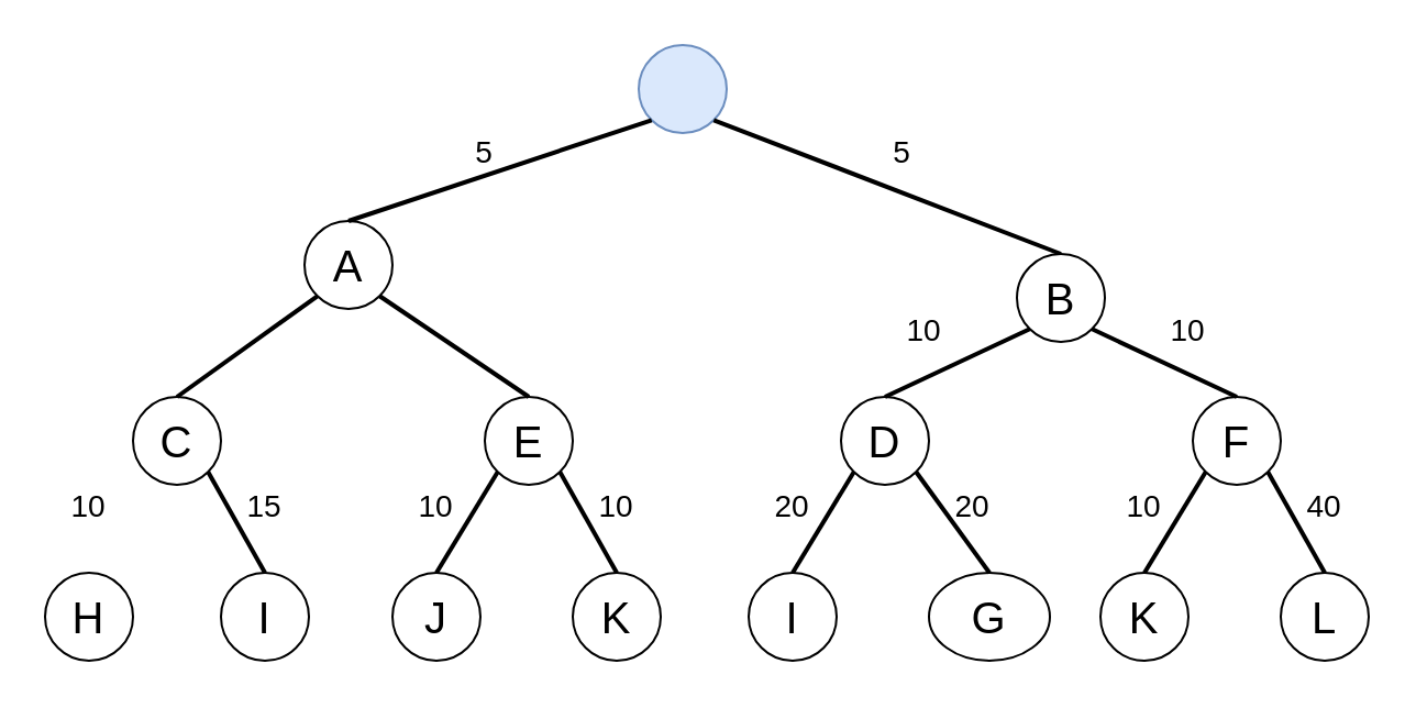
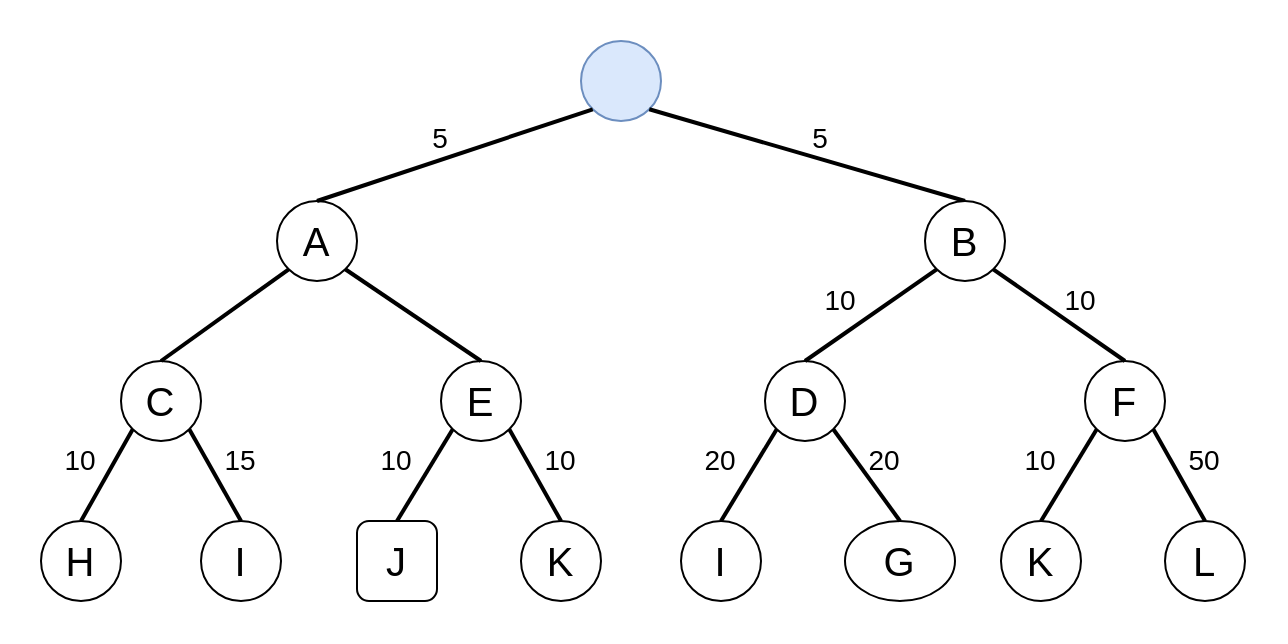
- <mxCell id="26" value="&lt;font style=&quot;font-size: 20px&quot;&gt;B&lt;/font&gt;" style="ellipse;whiteSpace=wrap;html=1;aspect=fixed;" vertex="1" parent="1"><mxGeometry x="462" y="115" width="40" height="40" as="geometry" /></mxCell>
+ <mxCell id="26" value="&lt;font style=&quot;font-size: 20px&quot;&gt;B&lt;/font&gt;" style="ellipse;whiteSpace=wrap;html=1;aspect=fixed;" vertex="1" parent="1"><mxGeometry x="462" y="100" width="40" height="40" as="geometry" /></mxCell>
- <mxCell id="38" value="&lt;font style=&quot;font-size: 14px&quot;&gt;40&lt;/font&gt;" style="text;html=1;strokeColor=none;fillColor=none;align=center;verticalAlign=middle;whiteSpace=wrap;rounded=0;" vertex="1" parent="1"><mxGeometry x="582" y="220" width="40" height="20" as="geometry" /></mxCell>
+ <mxCell id="38" value="&lt;font style=&quot;font-size: 14px&quot;&gt;50&lt;/font&gt;" style="text;html=1;strokeColor=none;fillColor=none;align=center;verticalAlign=middle;whiteSpace=wrap;rounded=0;" vertex="1" parent="1"><mxGeometry x="582" y="220" width="40" height="20" as="geometry" /></mxCell>
+ <mxCell id="9" value="" style="endArrow=none;html=1;strokeWidth=2;entryX=0;entryY=1;entryDx=0;entryDy=0;exitX=0.5;exitY=0;exitDx=0;exitDy=0;" edge="1" parent="1" source="7" target="6"><mxGeometry width="50" height="50" relative="1" as="geometry"><mxPoint x="-30" y="270" as="sourcePoint" /><mxPoint x="20" y="220" as="targetPoint" /></mxGeometry></mxCell>
- <mxCell id="12" value="&lt;font style=&quot;font-size: 20px&quot;&gt;J&lt;/font&gt;" style="ellipse;whiteSpace=wrap;html=1;aspect=fixed;" vertex="1" parent="1"><mxGeometry x="178" y="260" width="40" height="40" as="geometry" /></mxCell>
+ <mxCell id="12" value="&lt;font style=&quot;font-size: 20px&quot;&gt;J&lt;/font&gt;" style="whiteSpace=wrap;html=1;aspect=fixed;rounded=1;" vertex="1" parent="1"><mxGeometry x="178" y="260" width="40" height="40" as="geometry" /></mxCell>
